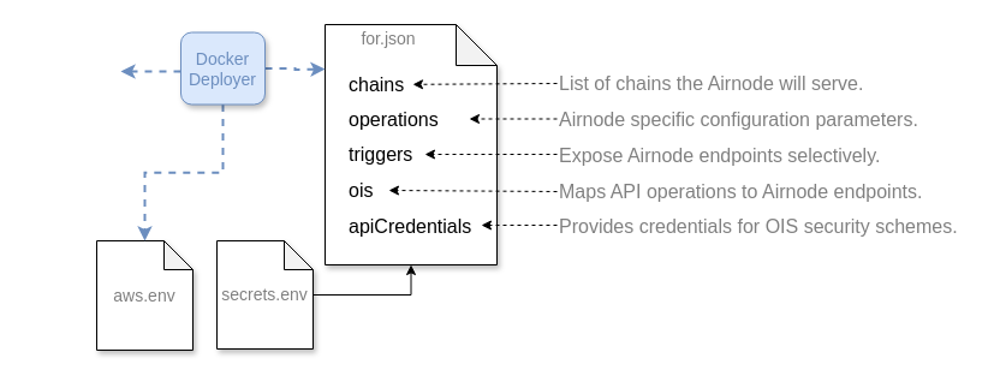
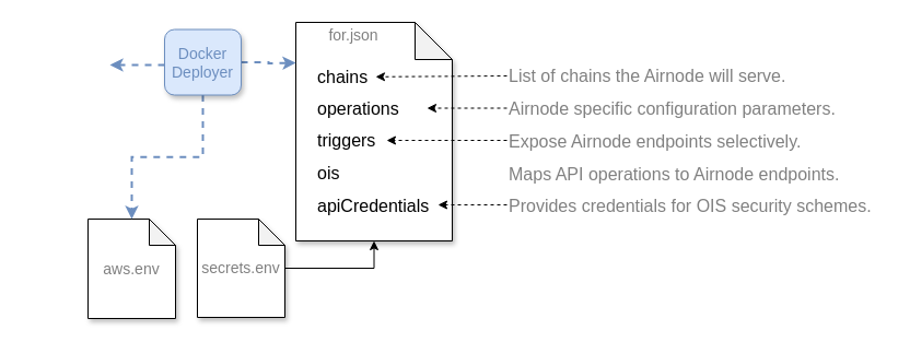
- <mxCell id="9" value="" style="endArrow=classic;html=1;entryX=1;entryY=0.5;entryDx=0;entryDy=0;dashed=1;exitX=0;exitY=0.5;exitDx=0;exitDy=0;" parent="1" source="3" target="14" edge="1"><mxGeometry width="50" height="50" relative="1" as="geometry"><mxPoint x="450" y="158" as="sourcePoint" /><mxPoint x="337" y="118" as="targetPoint" /></mxGeometry></mxCell>
